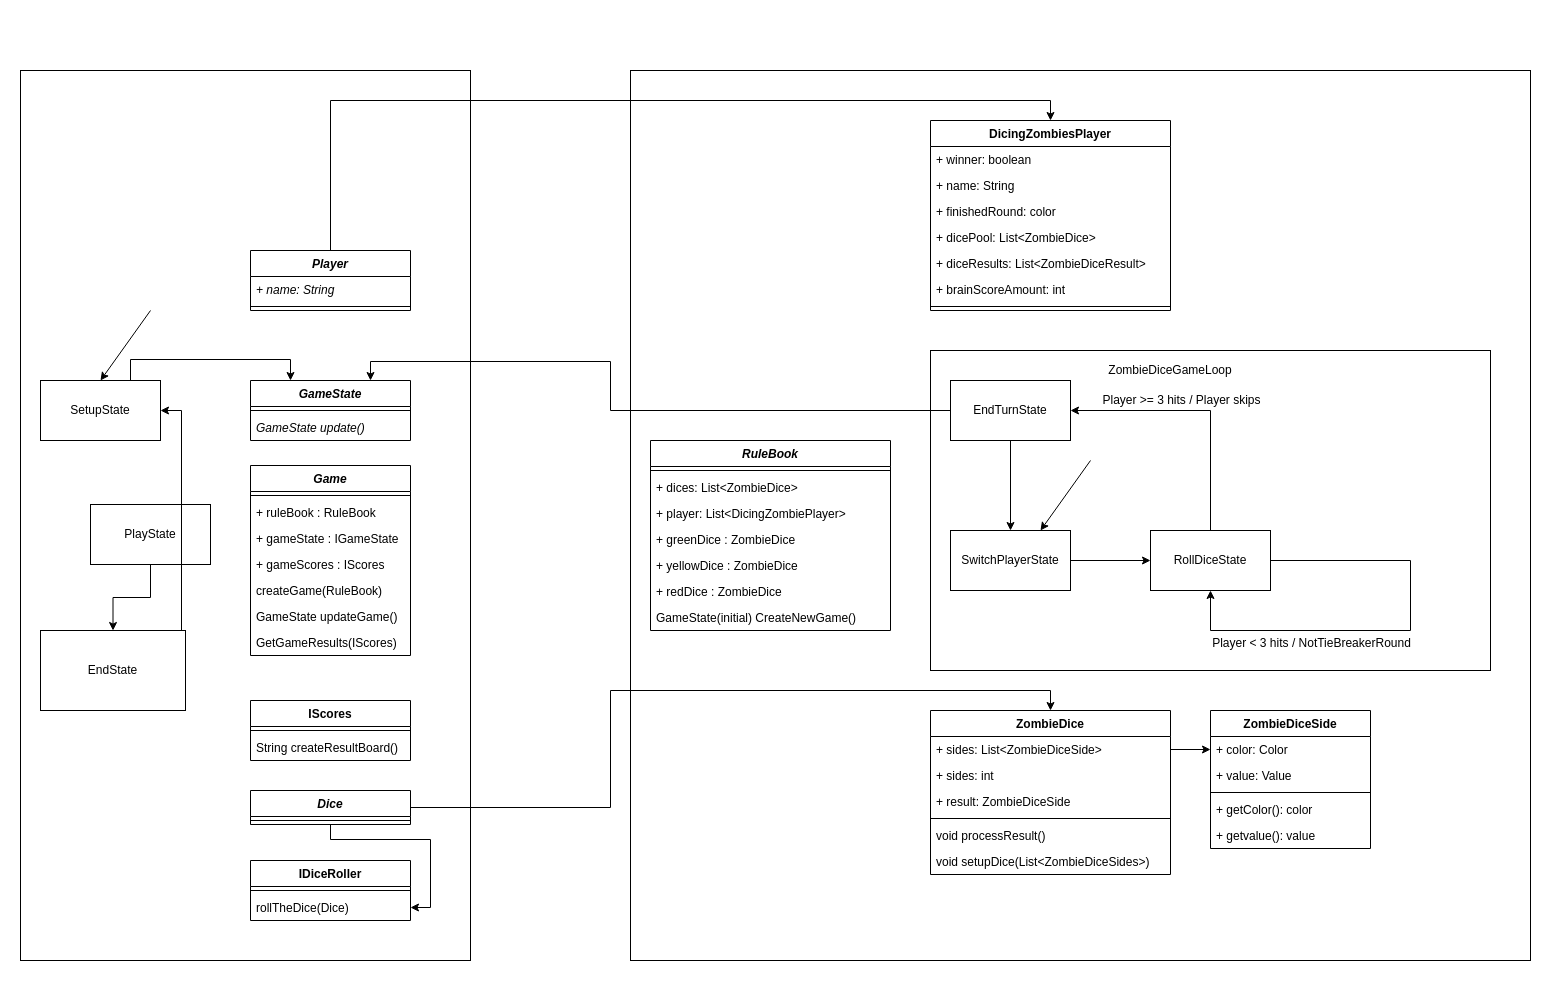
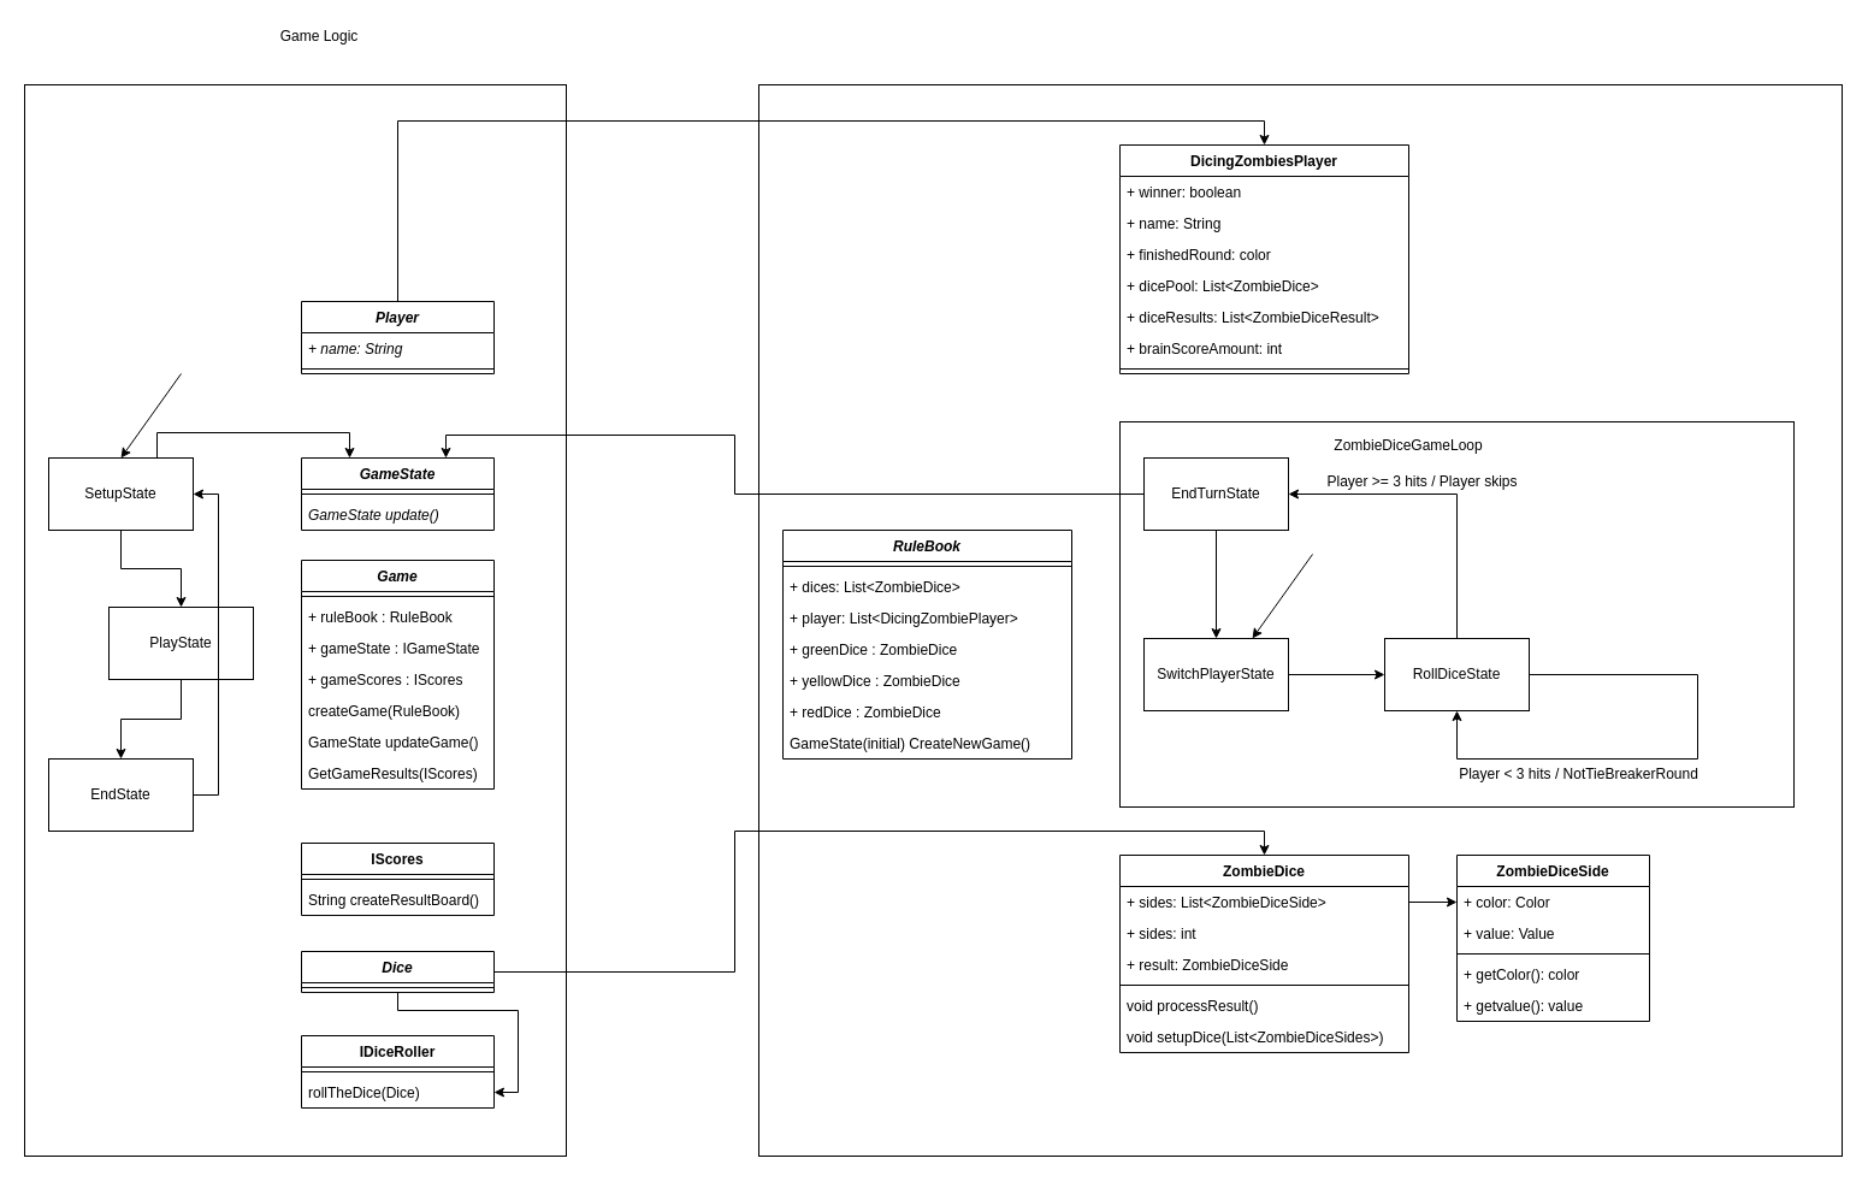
+ <mxCell id="80" value="Game Logic" style="text;html=1;strokeColor=none;fillColor=none;align=center;verticalAlign=middle;whiteSpace=wrap;rounded=0;" vertex="1" parent="1"><mxGeometry x="200" y="20" width="130" height="20" as="geometry" /></mxCell>
+ <mxCell id="45" style="edgeStyle=orthogonalEdgeStyle;rounded=0;orthogonalLoop=1;jettySize=auto;html=1;exitX=0.5;exitY=1;exitDx=0;exitDy=0;" edge="1" parent="1" source="47" target="49"><mxGeometry relative="1" as="geometry" /></mxCell>
- <mxCell id="51" value="EndState" style="rounded=0;whiteSpace=wrap;html=1;" vertex="1" parent="1"><mxGeometry x="40" y="630" width="145" height="80" as="geometry" /></mxCell>
+ <mxCell id="51" value="EndState" style="rounded=0;whiteSpace=wrap;html=1;" vertex="1" parent="1"><mxGeometry x="40" y="630" width="120" height="60" as="geometry" /></mxCell>
